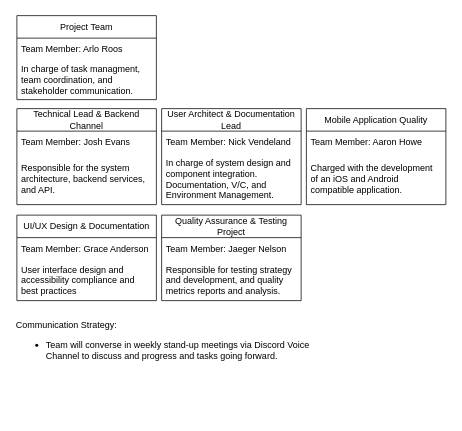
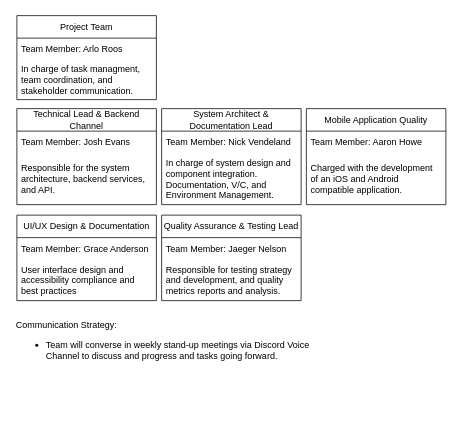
- <mxCell id="14" value="User Architect &amp;amp; Documentation Lead" style="swimlane;fontStyle=0;childLayout=stackLayout;horizontal=1;startSize=30;horizontalStack=0;resizeParent=1;resizeParentMax=0;resizeLast=0;collapsible=1;marginBottom=0;whiteSpace=wrap;html=1;" vertex="1" parent="1"><mxGeometry x="215" y="144" width="186" height="128" as="geometry" /></mxCell>
+ <mxCell id="14" value="System Architect &amp;amp; Documentation Lead" style="swimlane;fontStyle=0;childLayout=stackLayout;horizontal=1;startSize=30;horizontalStack=0;resizeParent=1;resizeParentMax=0;resizeLast=0;collapsible=1;marginBottom=0;whiteSpace=wrap;html=1;" vertex="1" parent="1"><mxGeometry x="215" y="144" width="186" height="128" as="geometry" /></mxCell>
- <mxCell id="17" value="Quality Assurance &amp;amp; Testing Project" style="swimlane;fontStyle=0;childLayout=stackLayout;horizontal=1;startSize=30;horizontalStack=0;resizeParent=1;resizeParentMax=0;resizeLast=0;collapsible=1;marginBottom=0;whiteSpace=wrap;html=1;" vertex="1" parent="1"><mxGeometry x="215" y="286" width="186" height="114" as="geometry" /></mxCell>
+ <mxCell id="17" value="Quality Assurance &amp;amp; Testing Lead" style="swimlane;fontStyle=0;childLayout=stackLayout;horizontal=1;startSize=30;horizontalStack=0;resizeParent=1;resizeParentMax=0;resizeLast=0;collapsible=1;marginBottom=0;whiteSpace=wrap;html=1;" vertex="1" parent="1"><mxGeometry x="215" y="286" width="186" height="114" as="geometry" /></mxCell>
